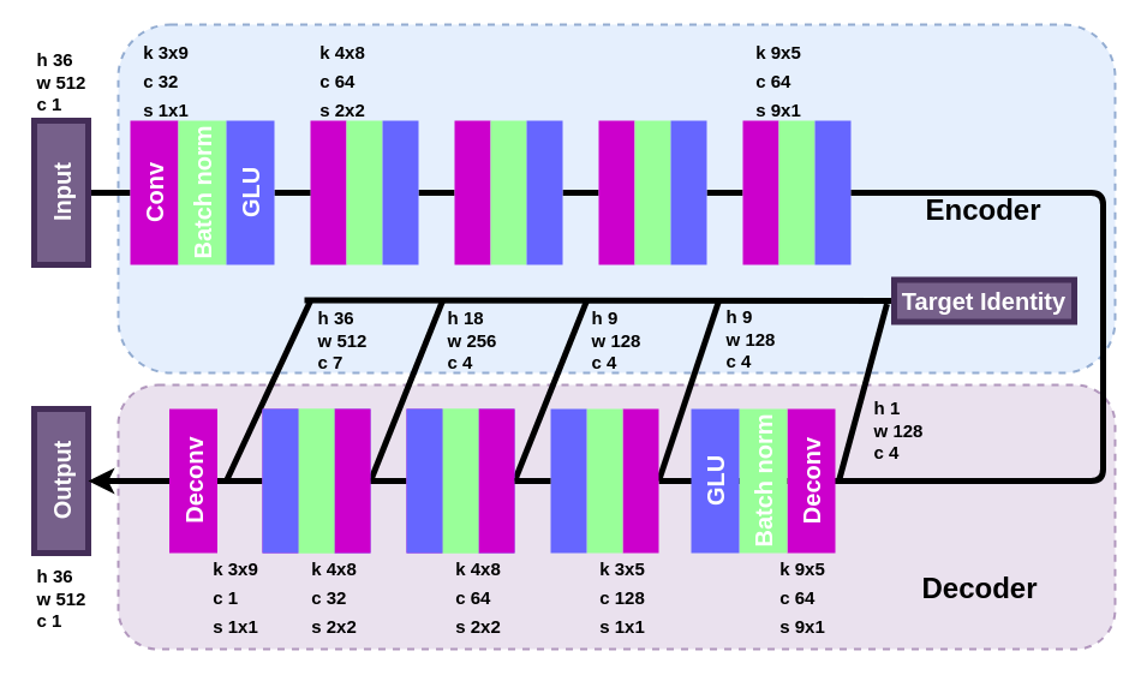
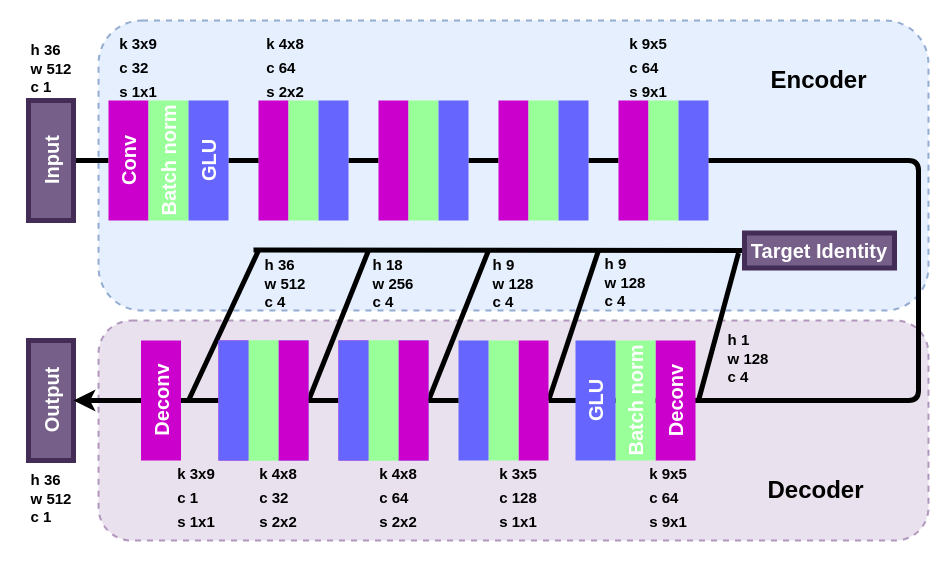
- <mxCell id="43" value="Encoder" style="text;strokeColor=none;fillColor=none;html=1;fontSize=24;fontStyle=1;verticalAlign=middle;align=center;" parent="3" vertex="1"><mxGeometry x="740" y="55" width="100" height="40" as="geometry" /></mxCell>
+ <mxCell id="43" value="Encoder" style="text;strokeColor=none;fillColor=none;html=1;fontSize=24;fontStyle=1;verticalAlign=middle;align=center;" parent="3" vertex="1"><mxGeometry x="740" y="-40" width="100" height="40" as="geometry" /></mxCell>
- <mxCell id="39" value="&lt;div style=&quot;text-align: left;&quot;&gt;&lt;span style=&quot;font-size: 15px; color: rgb(0, 0, 0); background-color: initial;&quot;&gt;&lt;b&gt;h 36&lt;/b&gt;&lt;/span&gt;&lt;/div&gt;&lt;font color=&quot;#000000&quot; style=&quot;font-size: 15px;&quot;&gt;&lt;b&gt;&lt;div style=&quot;text-align: left;&quot;&gt;&lt;span style=&quot;background-color: initial;&quot;&gt;w 512&lt;/span&gt;&lt;/div&gt;&lt;div style=&quot;text-align: left;&quot;&gt;&lt;span style=&quot;background-color: initial;&quot;&gt;c 7&lt;/span&gt;&lt;/div&gt;&lt;/b&gt;&lt;/font&gt;" style="text;html=1;strokeColor=none;fillColor=none;align=center;verticalAlign=middle;whiteSpace=wrap;rounded=0;fontSize=20;fontColor=#FFFFFF;" parent="3" vertex="1"><mxGeometry x="227" y="164.5" width="60" height="30" as="geometry" /></mxCell>
+ <mxCell id="39" value="&lt;div style=&quot;text-align: left;&quot;&gt;&lt;span style=&quot;font-size: 15px; color: rgb(0, 0, 0); background-color: initial;&quot;&gt;&lt;b&gt;h 36&lt;/b&gt;&lt;/span&gt;&lt;/div&gt;&lt;font color=&quot;#000000&quot; style=&quot;font-size: 15px;&quot;&gt;&lt;b&gt;&lt;div style=&quot;text-align: left;&quot;&gt;&lt;span style=&quot;background-color: initial;&quot;&gt;w 512&lt;/span&gt;&lt;/div&gt;&lt;div style=&quot;text-align: left;&quot;&gt;&lt;span style=&quot;background-color: initial;&quot;&gt;c 4&lt;/span&gt;&lt;/div&gt;&lt;/b&gt;&lt;/font&gt;" style="text;html=1;strokeColor=none;fillColor=none;align=center;verticalAlign=middle;whiteSpace=wrap;rounded=0;fontSize=20;fontColor=#FFFFFF;" parent="3" vertex="1"><mxGeometry x="227" y="164.5" width="60" height="30" as="geometry" /></mxCell>
